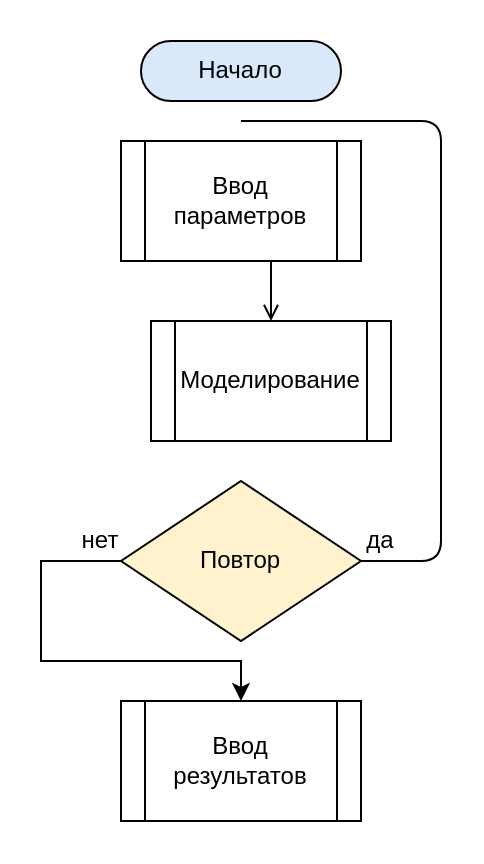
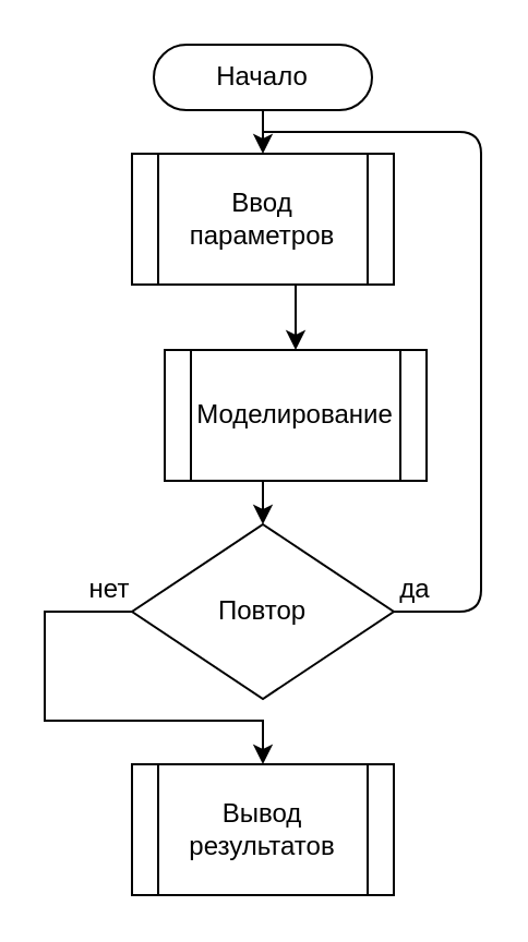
- <mxCell id="3" value="Начало" style="rounded=1;whiteSpace=wrap;html=1;arcSize=50;fillColor=#dae8fc;" vertex="1" parent="1"><mxGeometry x="70" y="20" width="100" height="30" as="geometry" /></mxCell>
+ <mxCell id="3" value="Начало" style="rounded=1;whiteSpace=wrap;html=1;arcSize=50;" vertex="1" parent="1"><mxGeometry x="70" y="20" width="100" height="30" as="geometry" /></mxCell>
+ <mxCell id="2" style="edgeStyle=orthogonalEdgeStyle;rounded=0;orthogonalLoop=1;jettySize=auto;html=1;exitX=0.5;exitY=1;exitDx=0;exitDy=0;entryX=0.5;entryY=0;entryDx=0;entryDy=0;" edge="1" parent="1" source="3" target="5"><mxGeometry relative="1" as="geometry" /></mxCell>
- <mxCell id="4" style="edgeStyle=orthogonalEdgeStyle;rounded=0;orthogonalLoop=1;jettySize=auto;html=1;exitX=0.5;exitY=1;exitDx=0;exitDy=0;entryX=0.5;entryY=0;entryDx=0;entryDy=0;endArrow=open;" edge="1" parent="1" source="5" target="7"><mxGeometry relative="1" as="geometry" /></mxCell>
+ <mxCell id="4" style="edgeStyle=orthogonalEdgeStyle;rounded=0;orthogonalLoop=1;jettySize=auto;html=1;exitX=0.5;exitY=1;exitDx=0;exitDy=0;entryX=0.5;entryY=0;entryDx=0;entryDy=0;" edge="1" parent="1" source="5" target="7"><mxGeometry relative="1" as="geometry" /></mxCell>
+ <mxCell id="6" style="edgeStyle=orthogonalEdgeStyle;rounded=0;orthogonalLoop=1;jettySize=auto;html=1;exitX=0.5;exitY=1;exitDx=0;exitDy=0;entryX=0.5;entryY=0;entryDx=0;entryDy=0;" edge="1" parent="1" source="7" target="8"><mxGeometry relative="1" as="geometry" /></mxCell>
- <mxCell id="8" value="Повтор" style="rhombus;whiteSpace=wrap;html=1;fillColor=#fff2cc;" vertex="1" parent="1"><mxGeometry x="60" y="240" width="120" height="80" as="geometry" /></mxCell>
+ <mxCell id="8" value="Повтор" style="rhombus;whiteSpace=wrap;html=1;" vertex="1" parent="1"><mxGeometry x="60" y="240" width="120" height="80" as="geometry" /></mxCell>
- <mxCell id="13" value="Ввод результатов" style="shape=process;whiteSpace=wrap;html=1;backgroundOutline=1;" vertex="1" parent="1"><mxGeometry x="60" y="350" width="120" height="60" as="geometry" /></mxCell>
+ <mxCell id="13" value="Вывод результатов" style="shape=process;whiteSpace=wrap;html=1;backgroundOutline=1;" vertex="1" parent="1"><mxGeometry x="60" y="350" width="120" height="60" as="geometry" /></mxCell>
